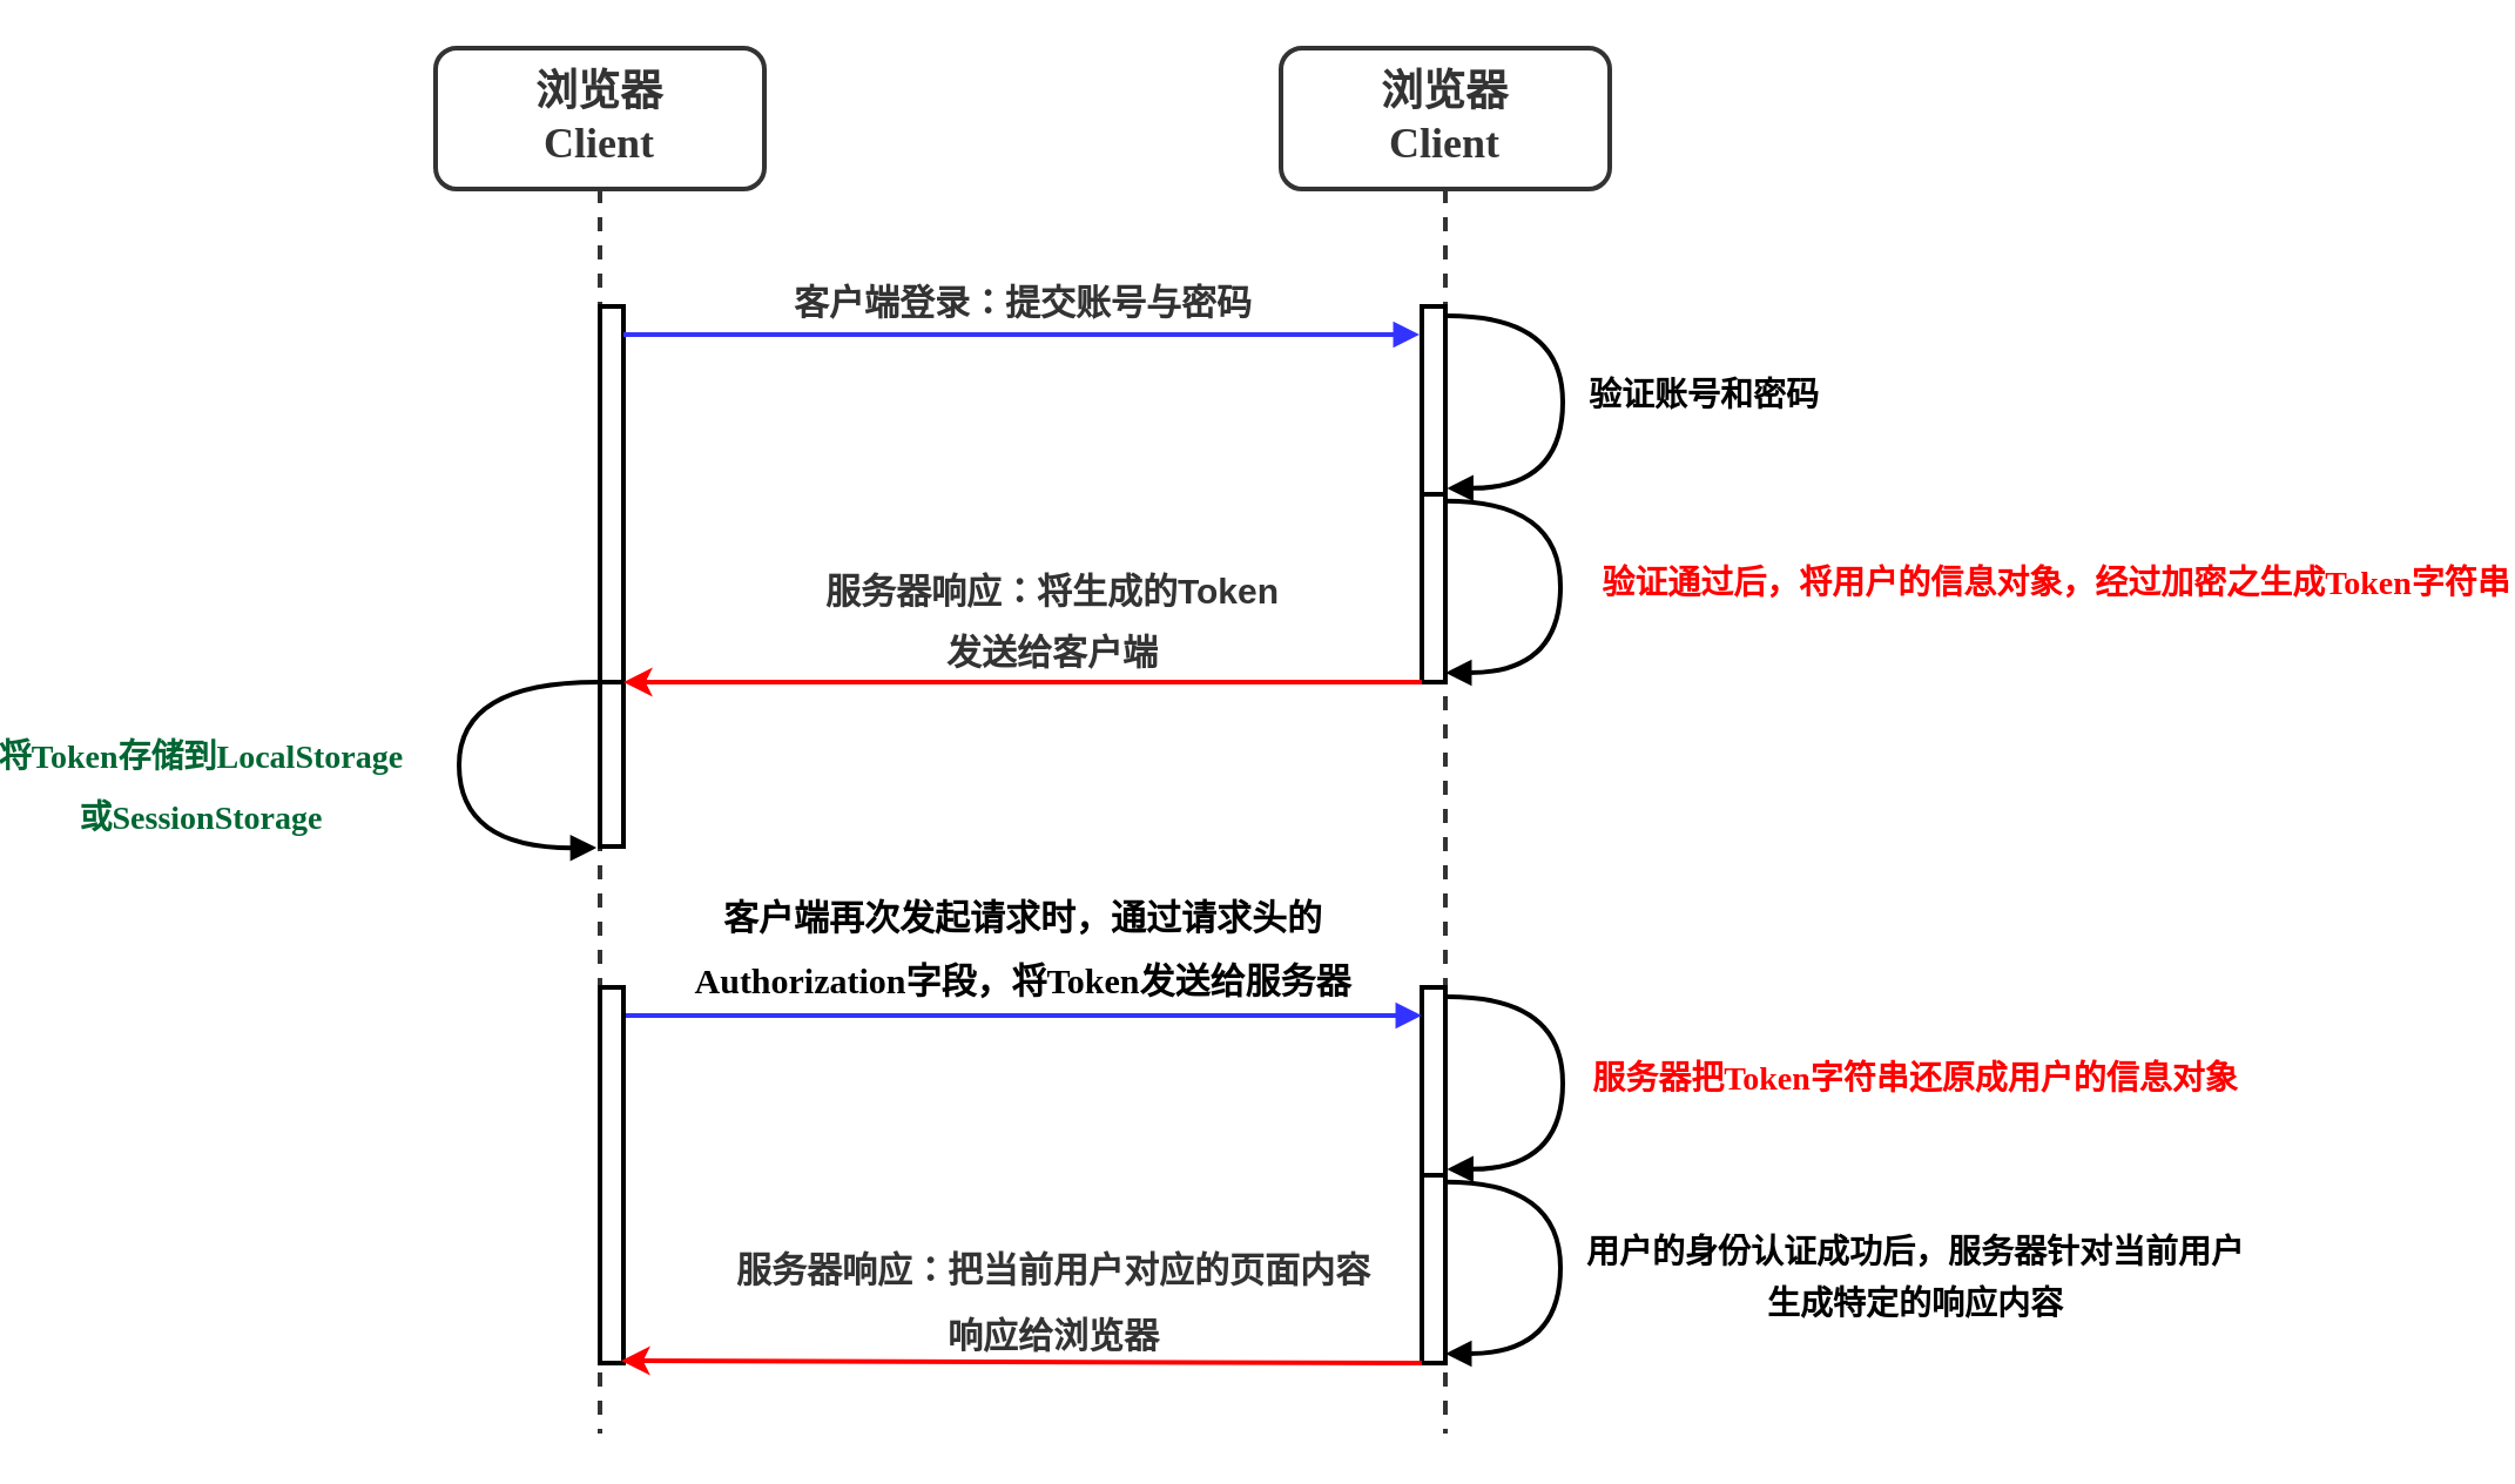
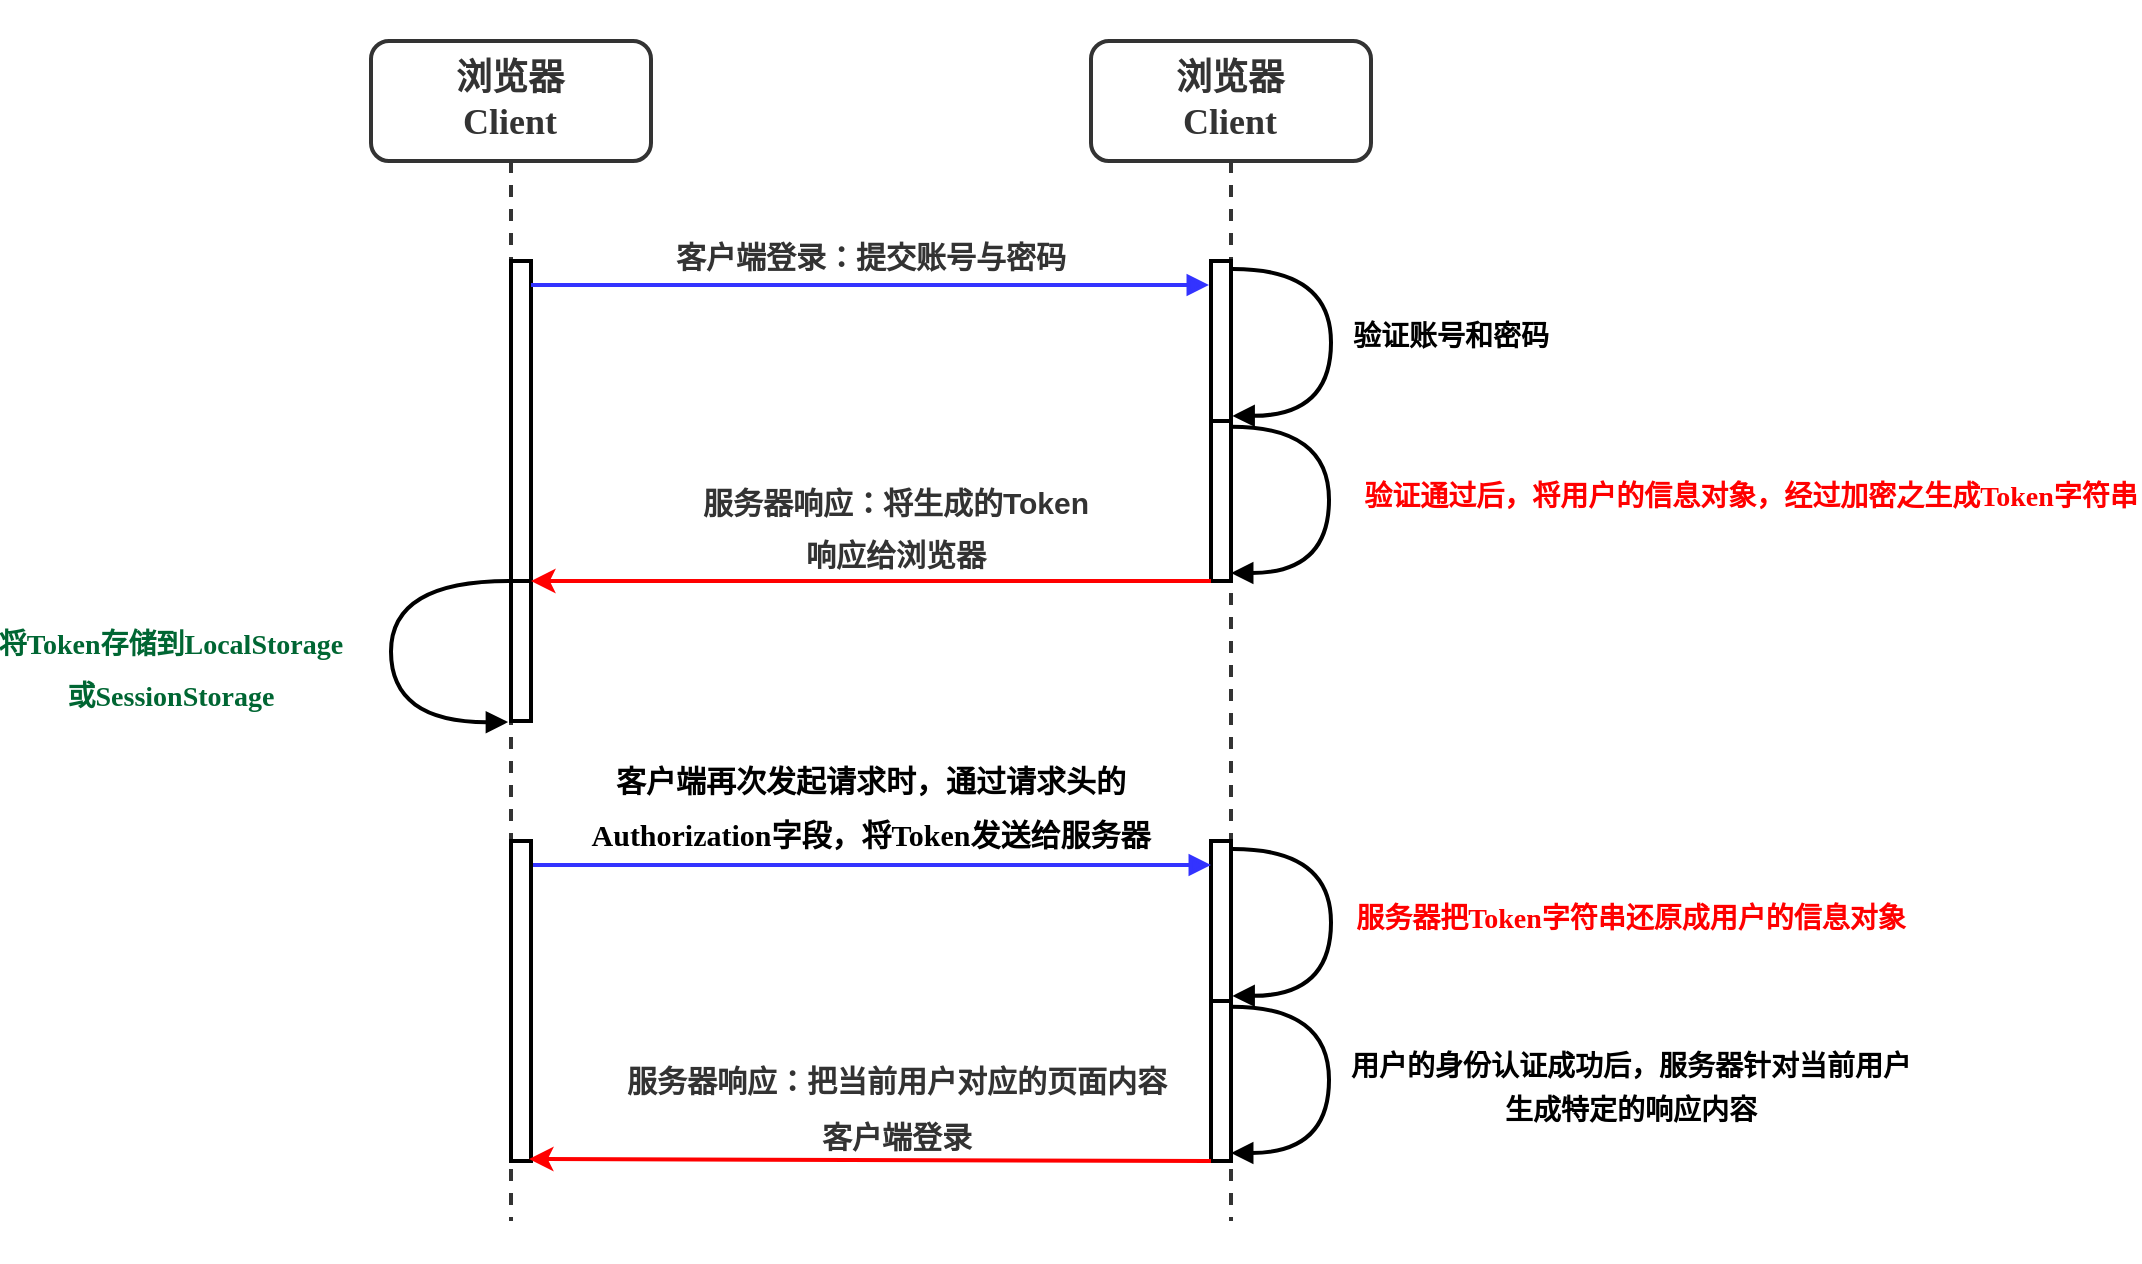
- <mxCell id="19" value="&lt;p style=&quot;line-height: 108%;&quot;&gt;&lt;b&gt;&lt;font color=&quot;#333333&quot; style=&quot;font-size: 15px;&quot;&gt;服务器响应：将生成的Token&lt;/font&gt;&lt;/b&gt;&lt;/p&gt;&lt;p style=&quot;line-height: 108%;&quot;&gt;&lt;b&gt;&lt;font color=&quot;#333333&quot; style=&quot;font-size: 15px;&quot;&gt;发送给客户端&lt;/font&gt;&lt;/b&gt;&lt;/p&gt;" style="text;html=1;strokeColor=none;fillColor=none;align=center;verticalAlign=middle;whiteSpace=wrap;rounded=0;" parent="1" vertex="1"><mxGeometry x="123" y="250" width="320" height="30" as="geometry" /></mxCell>
+ <mxCell id="19" value="&lt;p style=&quot;line-height: 108%;&quot;&gt;&lt;b&gt;&lt;font color=&quot;#333333&quot; style=&quot;font-size: 15px;&quot;&gt;服务器响应：将生成的Token&lt;/font&gt;&lt;/b&gt;&lt;/p&gt;&lt;p style=&quot;line-height: 108%;&quot;&gt;&lt;b&gt;&lt;font color=&quot;#333333&quot; style=&quot;font-size: 15px;&quot;&gt;响应给浏览器&lt;/font&gt;&lt;/b&gt;&lt;/p&gt;" style="text;html=1;strokeColor=none;fillColor=none;align=center;verticalAlign=middle;whiteSpace=wrap;rounded=0;" parent="1" vertex="1"><mxGeometry x="123" y="250" width="320" height="30" as="geometry" /></mxCell>
- <mxCell id="22" value="&lt;p style=&quot;line-height: 110%;&quot;&gt;&lt;b&gt;&lt;font color=&quot;#333333&quot; style=&quot;font-size: 15px;&quot;&gt;服务器响应：把当前用户对应的页面内容&lt;/font&gt;&lt;/b&gt;&lt;/p&gt;&lt;p style=&quot;line-height: 110%;&quot;&gt;&lt;b&gt;&lt;font color=&quot;#333333&quot; style=&quot;font-size: 15px;&quot;&gt;响应给浏览器&lt;/font&gt;&lt;/b&gt;&lt;/p&gt;" style="text;html=1;strokeColor=none;fillColor=none;align=center;verticalAlign=middle;whiteSpace=wrap;rounded=0;" parent="1" vertex="1"><mxGeometry x="84.5" y="540" width="397" height="30" as="geometry" /></mxCell>
+ <mxCell id="22" value="&lt;p style=&quot;line-height: 110%;&quot;&gt;&lt;b&gt;&lt;font color=&quot;#333333&quot; style=&quot;font-size: 15px;&quot;&gt;服务器响应：把当前用户对应的页面内容&lt;/font&gt;&lt;/b&gt;&lt;/p&gt;&lt;p style=&quot;line-height: 110%;&quot;&gt;&lt;b&gt;&lt;font color=&quot;#333333&quot; style=&quot;font-size: 15px;&quot;&gt;客户端登录&lt;/font&gt;&lt;/b&gt;&lt;/p&gt;" style="text;html=1;strokeColor=none;fillColor=none;align=center;verticalAlign=middle;whiteSpace=wrap;rounded=0;" parent="1" vertex="1"><mxGeometry x="84.5" y="540" width="397" height="30" as="geometry" /></mxCell>
